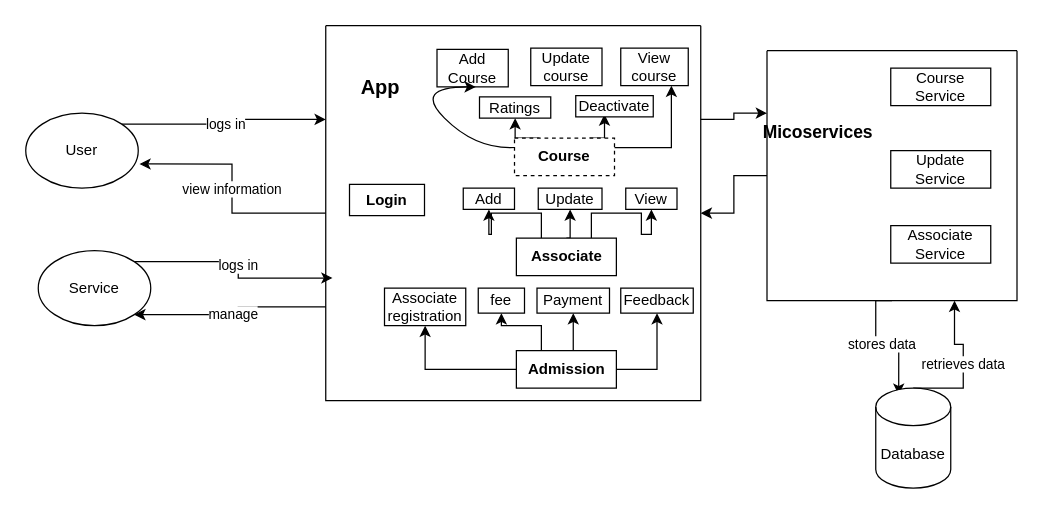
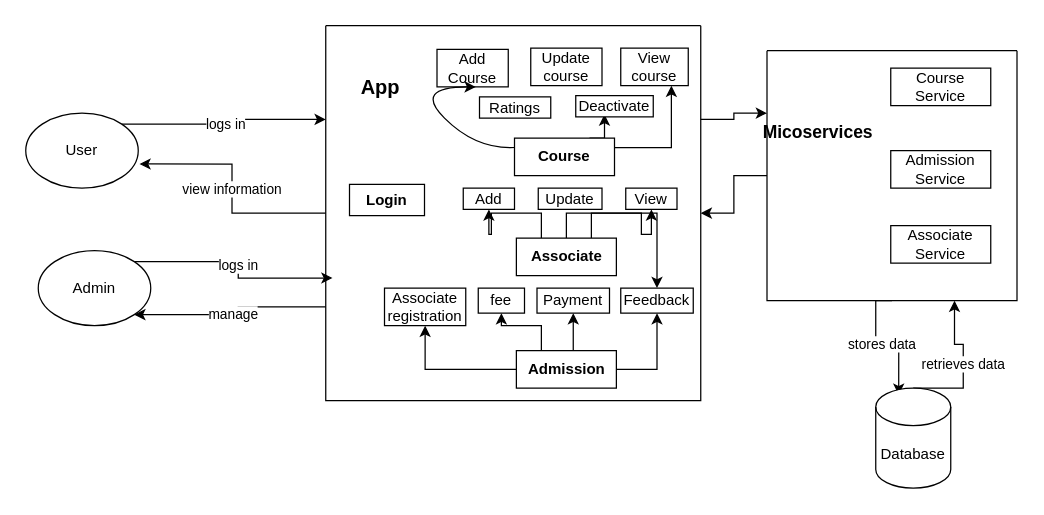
- <mxCell id="8" style="edgeStyle=orthogonalEdgeStyle;rounded=0;orthogonalLoop=1;jettySize=auto;html=1;exitX=0.25;exitY=0;exitDx=0;exitDy=0;entryX=0.5;entryY=1;entryDx=0;entryDy=0;" edge="1" parent="7" source="10" target="24"><mxGeometry relative="1" as="geometry" /></mxCell>
- <mxCell id="10" value="Course" style="rounded=0;whiteSpace=wrap;html=1;fontStyle=1;dashed=1;" parent="7" vertex="1"><mxGeometry x="151" y="90" width="80" height="30" as="geometry" /></mxCell>
+ <mxCell id="10" value="Course" style="rounded=0;whiteSpace=wrap;html=1;fontStyle=1" parent="7" vertex="1"><mxGeometry x="151" y="90" width="80" height="30" as="geometry" /></mxCell>
- <mxCell id="38" value="Update Service" style="rounded=0;whiteSpace=wrap;html=1;" parent="36" vertex="1"><mxGeometry x="99" y="80" width="80" height="30" as="geometry" /></mxCell>
+ <mxCell id="38" value="Admission Service" style="rounded=0;whiteSpace=wrap;html=1;" parent="36" vertex="1"><mxGeometry x="99" y="80" width="80" height="30" as="geometry" /></mxCell>
- <mxCell id="17" style="edgeStyle=orthogonalEdgeStyle;rounded=0;orthogonalLoop=1;jettySize=auto;html=1;exitX=0.5;exitY=0;exitDx=0;exitDy=0;entryX=0.5;entryY=1;entryDx=0;entryDy=0;" edge="1" parent="7" source="19" target="28"><mxGeometry relative="1" as="geometry" /></mxCell>
+ <mxCell id="17" style="edgeStyle=orthogonalEdgeStyle;rounded=0;orthogonalLoop=1;jettySize=auto;html=1;exitX=0.5;exitY=0;exitDx=0;exitDy=0;" edge="1" parent="7" source="19" target="33"><mxGeometry relative="1" as="geometry" /></mxCell>
- <mxCell id="44" value="Service" style="ellipse;whiteSpace=wrap;html=1;" parent="1" vertex="1"><mxGeometry x="30" y="200" width="90" height="60" as="geometry" /></mxCell>
+ <mxCell id="44" value="Admin" style="ellipse;whiteSpace=wrap;html=1;" parent="1" vertex="1"><mxGeometry x="30" y="200" width="90" height="60" as="geometry" /></mxCell>
